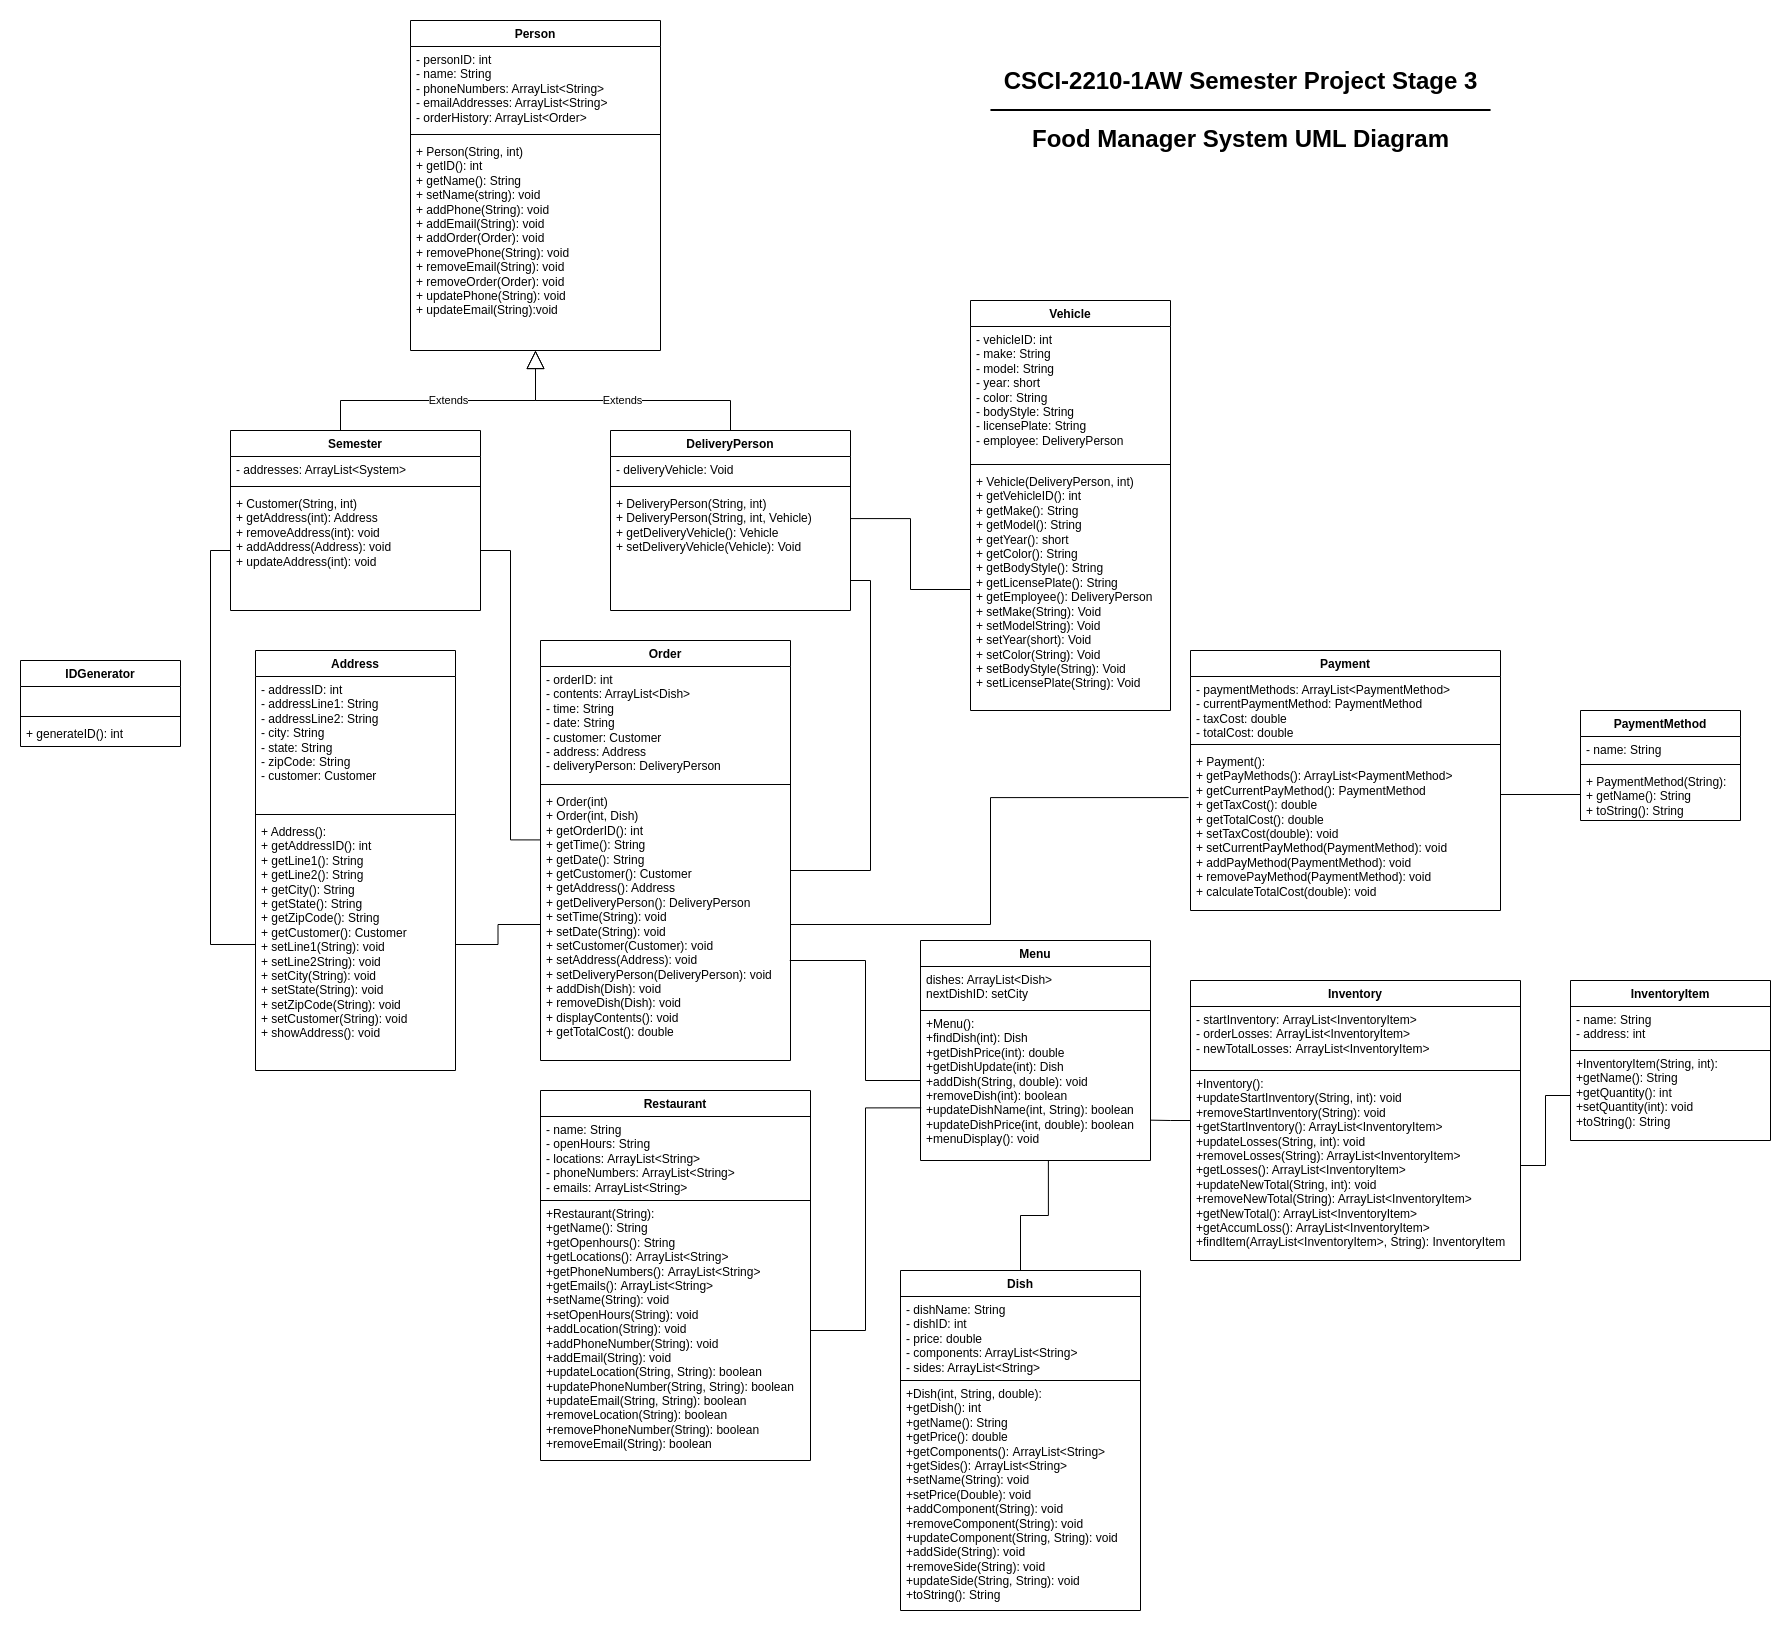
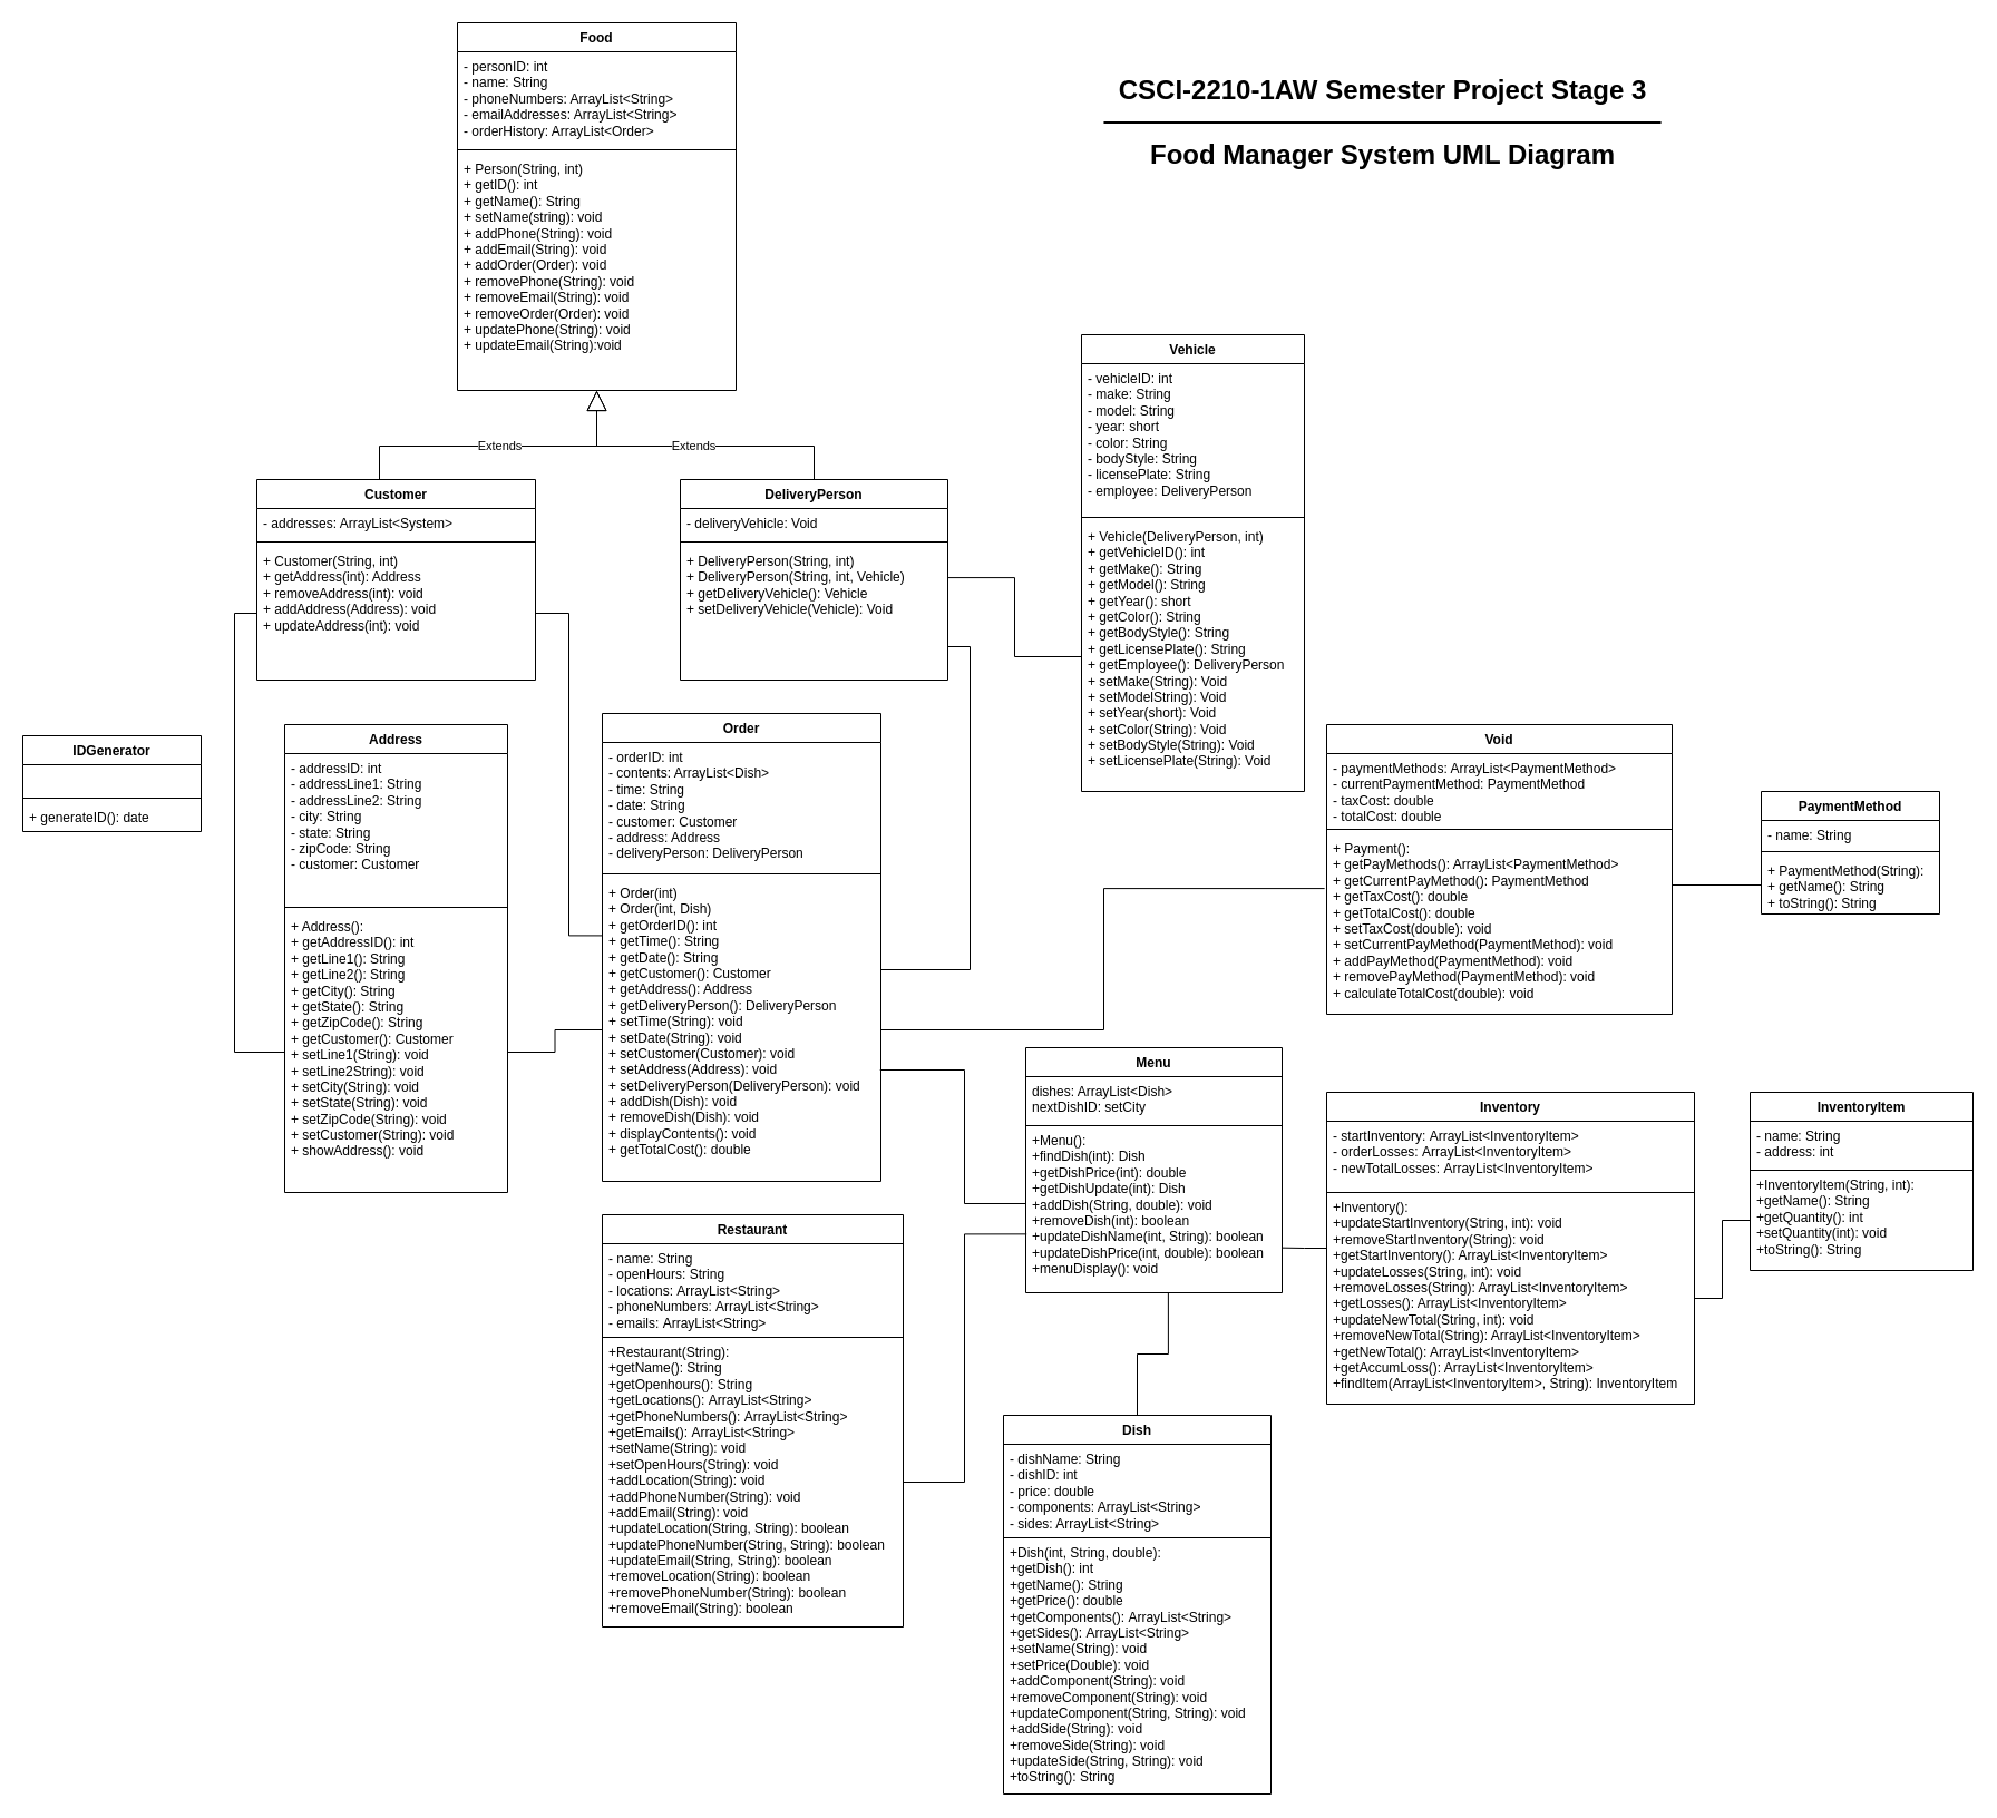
- <mxCell id="14" value="Person" style="swimlane;fontStyle=1;align=center;verticalAlign=top;childLayout=stackLayout;horizontal=1;startSize=26;horizontalStack=0;resizeParent=1;resizeParentMax=0;resizeLast=0;collapsible=1;marginBottom=0;whiteSpace=wrap;html=1;" parent="1" vertex="1"><mxGeometry x="410" y="20" width="250" height="330" as="geometry" /></mxCell>
+ <mxCell id="14" value="Food" style="swimlane;fontStyle=1;align=center;verticalAlign=top;childLayout=stackLayout;horizontal=1;startSize=26;horizontalStack=0;resizeParent=1;resizeParentMax=0;resizeLast=0;collapsible=1;marginBottom=0;whiteSpace=wrap;html=1;" parent="1" vertex="1"><mxGeometry x="410" y="20" width="250" height="330" as="geometry" /></mxCell>
- <mxCell id="22" value="Semester" style="swimlane;fontStyle=1;align=center;verticalAlign=top;childLayout=stackLayout;horizontal=1;startSize=26;horizontalStack=0;resizeParent=1;resizeParentMax=0;resizeLast=0;collapsible=1;marginBottom=0;whiteSpace=wrap;html=1;" parent="1" vertex="1"><mxGeometry x="230" y="430" width="250" height="180" as="geometry" /></mxCell>
+ <mxCell id="22" value="Customer" style="swimlane;fontStyle=1;align=center;verticalAlign=top;childLayout=stackLayout;horizontal=1;startSize=26;horizontalStack=0;resizeParent=1;resizeParentMax=0;resizeLast=0;collapsible=1;marginBottom=0;whiteSpace=wrap;html=1;" parent="1" vertex="1"><mxGeometry x="230" y="430" width="250" height="180" as="geometry" /></mxCell>
- <mxCell id="42" value="Payment" style="swimlane;fontStyle=1;align=center;verticalAlign=top;childLayout=stackLayout;horizontal=1;startSize=26;horizontalStack=0;resizeParent=1;resizeParentMax=0;resizeLast=0;collapsible=1;marginBottom=0;whiteSpace=wrap;html=1;" parent="1" vertex="1"><mxGeometry x="1190" y="650" width="310" height="260" as="geometry" /></mxCell>
+ <mxCell id="42" value="Void" style="swimlane;fontStyle=1;align=center;verticalAlign=top;childLayout=stackLayout;horizontal=1;startSize=26;horizontalStack=0;resizeParent=1;resizeParentMax=0;resizeLast=0;collapsible=1;marginBottom=0;whiteSpace=wrap;html=1;" parent="1" vertex="1"><mxGeometry x="1190" y="650" width="310" height="260" as="geometry" /></mxCell>
- <mxCell id="67" value="+ generateID(): int" style="text;strokeColor=none;fillColor=none;align=left;verticalAlign=top;spacingLeft=4;spacingRight=4;overflow=hidden;rotatable=0;points=[[0,0.5],[1,0.5]];portConstraint=eastwest;whiteSpace=wrap;html=1;" vertex="1" parent="64"><mxGeometry y="60" width="160" height="26" as="geometry" /></mxCell>
+ <mxCell id="67" value="+ generateID(): date" style="text;strokeColor=none;fillColor=none;align=left;verticalAlign=top;spacingLeft=4;spacingRight=4;overflow=hidden;rotatable=0;points=[[0,0.5],[1,0.5]];portConstraint=eastwest;whiteSpace=wrap;html=1;" vertex="1" parent="64"><mxGeometry y="60" width="160" height="26" as="geometry" /></mxCell>
